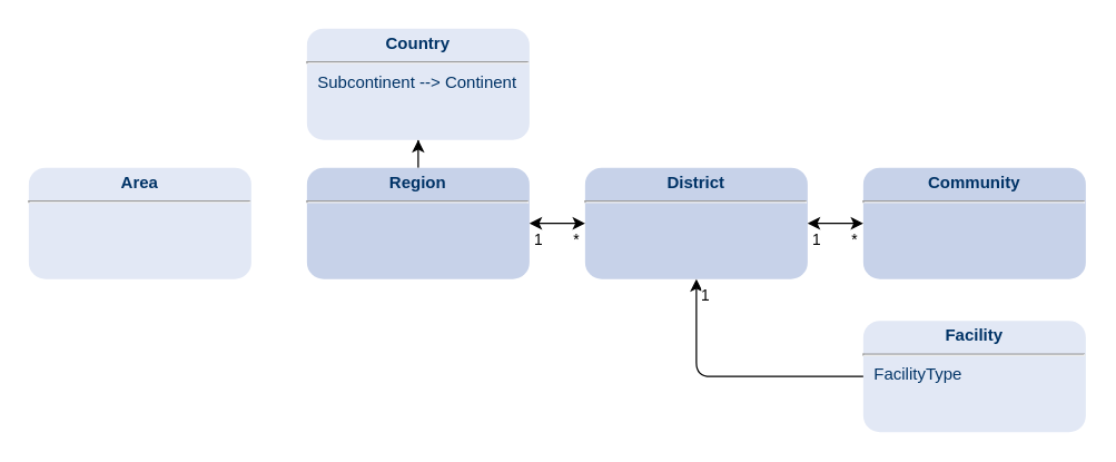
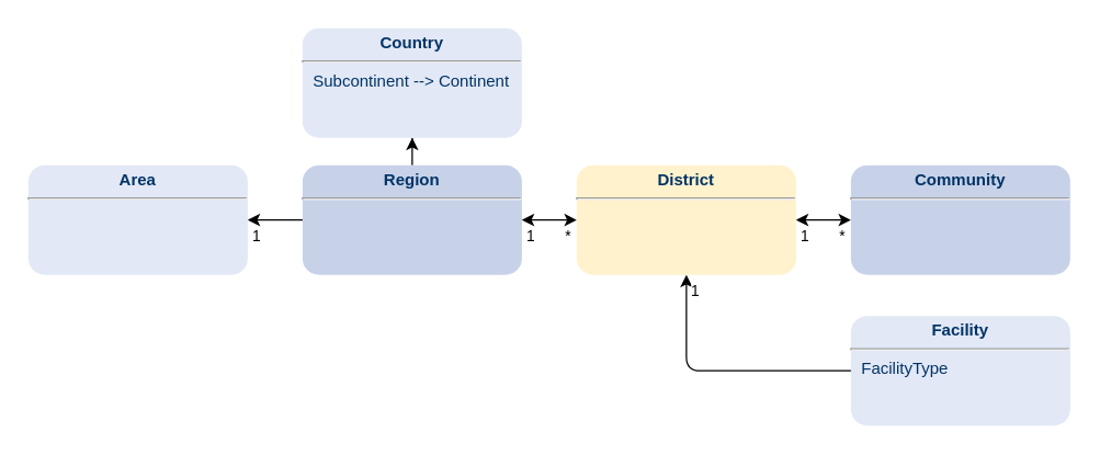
+ <mxCell id="8" value="" style="endArrow=classic;html=1;edgeStyle=orthogonalEdgeStyle;fontColor=#003366;endSize=6;endFill=1;startArrow=none;startFill=0;verticalAlign=top;fontStyle=0;entryX=1;entryY=0.5;entryDx=0;entryDy=0;exitX=0;exitY=0.5;exitDx=0;exitDy=0;" edge="1" parent="1" source="3" target="7"><mxGeometry relative="1" as="geometry"><mxPoint x="290" y="370" as="sourcePoint" /><mxPoint x="210" y="200" as="targetPoint" /></mxGeometry></mxCell>
+ <mxCell id="9" value="1" style="edgeLabel;resizable=0;html=1;align=right;verticalAlign=bottom;" connectable="0" vertex="1" parent="8"><mxGeometry x="1" relative="1" as="geometry"><mxPoint x="10" y="20" as="offset" /></mxGeometry></mxCell>
- <mxCell id="4" value="&lt;p style=&quot;margin: 4px 0px 0px ; text-align: center&quot;&gt;&lt;strong&gt;District&lt;/strong&gt;&lt;/p&gt;&lt;hr&gt;&lt;p style=&quot;margin: 0px ; margin-left: 8px&quot;&gt;&lt;br&gt;&lt;/p&gt;" style="verticalAlign=top;align=left;overflow=fill;fontSize=12;fontFamily=Helvetica;html=1;strokeColor=none;shadow=0;fillColor=#C7D2E9;fontColor=#003366;rounded=1;" vertex="1" parent="1"><mxGeometry x="420" y="120" width="160" height="80" as="geometry" /></mxCell>
+ <mxCell id="4" value="&lt;p style=&quot;margin: 4px 0px 0px ; text-align: center&quot;&gt;&lt;strong&gt;District&lt;/strong&gt;&lt;/p&gt;&lt;hr&gt;&lt;p style=&quot;margin: 0px ; margin-left: 8px&quot;&gt;&lt;br&gt;&lt;/p&gt;" style="verticalAlign=top;align=left;overflow=fill;fontSize=12;fontFamily=Helvetica;html=1;strokeColor=none;shadow=0;fillColor=#fff2cc;fontColor=#003366;rounded=1;" vertex="1" parent="1"><mxGeometry x="420" y="120" width="160" height="80" as="geometry" /></mxCell>
